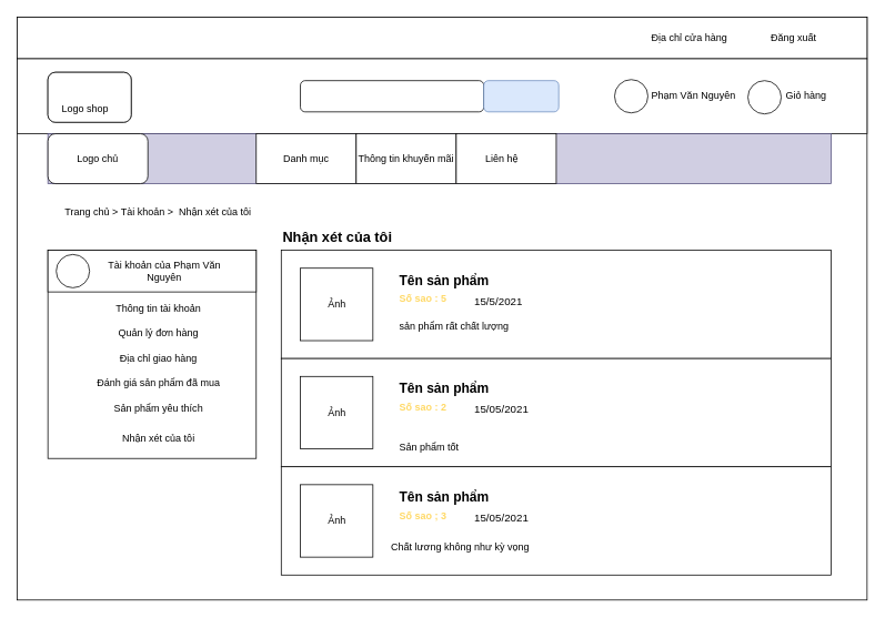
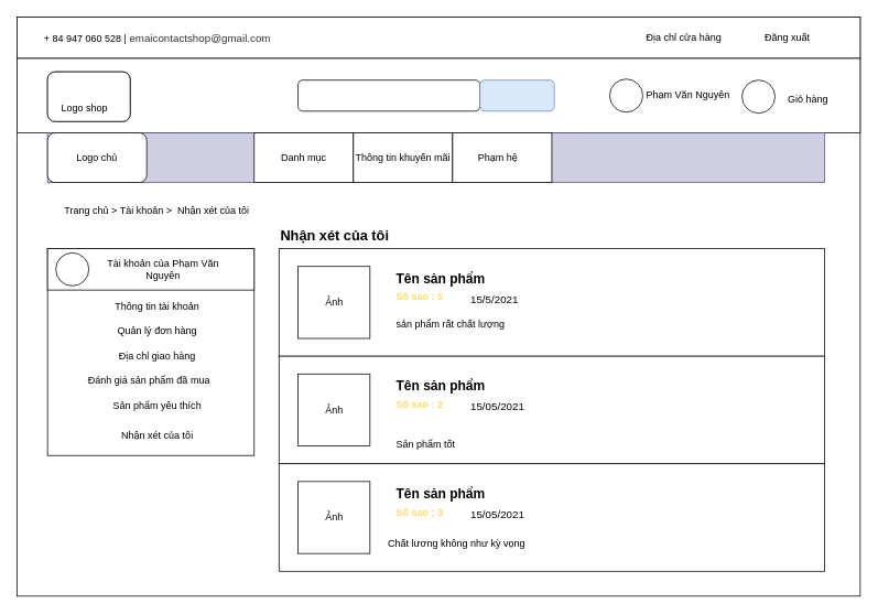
+ <mxCell id="4" value="+ 84 947 060 528 |&amp;nbsp;&lt;span style=&quot;color: rgb(51 , 51 , 51) ; font-size: 13px ; background-color: rgb(255 , 255 , 255) ; font-family: &amp;#34;poppins&amp;#34; , sans-serif ; text-align: left&quot;&gt;emaicontactshop@gmail.com&lt;/span&gt;" style="text;html=1;strokeColor=none;fillColor=none;align=center;verticalAlign=middle;whiteSpace=wrap;rounded=0;" parent="1" vertex="1"><mxGeometry x="20" y="30" width="340" height="30" as="geometry" /></mxCell>
- <mxCell id="16" value="Giỏ hàng" style="text;html=1;strokeColor=none;fillColor=none;align=center;verticalAlign=middle;whiteSpace=wrap;rounded=0;shadow=0;glass=0;" parent="1" vertex="1"><mxGeometry x="937" y="105" width="60" height="20" as="geometry" /></mxCell>
+ <mxCell id="16" value="Giỏ hàng" style="text;html=1;strokeColor=none;fillColor=none;align=center;verticalAlign=middle;whiteSpace=wrap;rounded=0;shadow=0;glass=0;" parent="1" vertex="1"><mxGeometry x="947" y="110" width="60" height="20" as="geometry" /></mxCell>
- <mxCell id="25" value="Liên hệ" style="text;html=1;strokeColor=none;fillColor=none;align=center;verticalAlign=middle;whiteSpace=wrap;rounded=0;shadow=0;glass=0;" parent="1" vertex="1"><mxGeometry x="557" y="180" width="90" height="20" as="geometry" /></mxCell>
+ <mxCell id="25" value="Phạm hệ" style="text;html=1;strokeColor=none;fillColor=none;align=center;verticalAlign=middle;whiteSpace=wrap;rounded=0;shadow=0;glass=0;" parent="1" vertex="1"><mxGeometry x="557" y="180" width="90" height="20" as="geometry" /></mxCell>
- <mxCell id="31" value="Đánh giá sản phẩm đã mua" style="text;html=1;strokeColor=none;fillColor=none;align=center;verticalAlign=middle;whiteSpace=wrap;rounded=0;" parent="1" vertex="1"><mxGeometry x="85" y="450" width="210" height="20" as="geometry" /></mxCell>
+ <mxCell id="31" value="Đánh giá sản phẩm đã mua" style="text;html=1;strokeColor=none;fillColor=none;align=center;verticalAlign=middle;whiteSpace=wrap;rounded=0;" parent="1" vertex="1"><mxGeometry x="75" y="450" width="210" height="20" as="geometry" /></mxCell>
